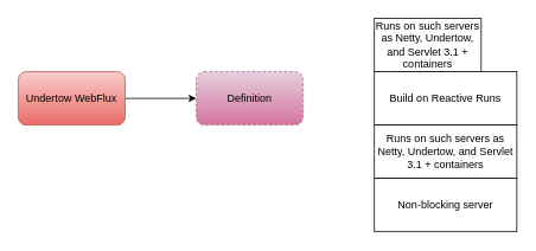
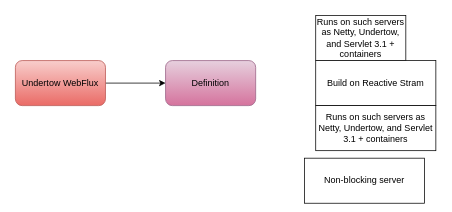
- <mxCell id="4" value="Definition" style="rounded=1;whiteSpace=wrap;html=1;gradientColor=#d5739d;fillColor=#e6d0de;strokeColor=#996185;dashed=1;" vertex="1" parent="1"><mxGeometry x="220" y="80" width="120" height="60" as="geometry" /></mxCell>
+ <mxCell id="4" value="Definition" style="rounded=1;whiteSpace=wrap;html=1;gradientColor=#d5739d;fillColor=#e6d0de;strokeColor=#996185;" vertex="1" parent="1"><mxGeometry x="220" y="80" width="120" height="60" as="geometry" /></mxCell>
- <mxCell id="5" value="Build on Reactive Runs" style="rounded=0;whiteSpace=wrap;html=1;" vertex="1" parent="1"><mxGeometry x="420" y="80" width="160" height="60" as="geometry" /></mxCell>
+ <mxCell id="5" value="Build on Reactive Stram" style="rounded=0;whiteSpace=wrap;html=1;" vertex="1" parent="1"><mxGeometry x="420" y="80" width="160" height="60" as="geometry" /></mxCell>
- <mxCell id="8" value="Non-blocking server" style="rounded=0;whiteSpace=wrap;html=1;" vertex="1" parent="1"><mxGeometry x="420" y="200" width="160" height="60" as="geometry" /></mxCell>
+ <mxCell id="8" value="Non-blocking server" style="rounded=0;whiteSpace=wrap;html=1;" vertex="1" parent="1"><mxGeometry x="405" y="210" width="160" height="60" as="geometry" /></mxCell>
